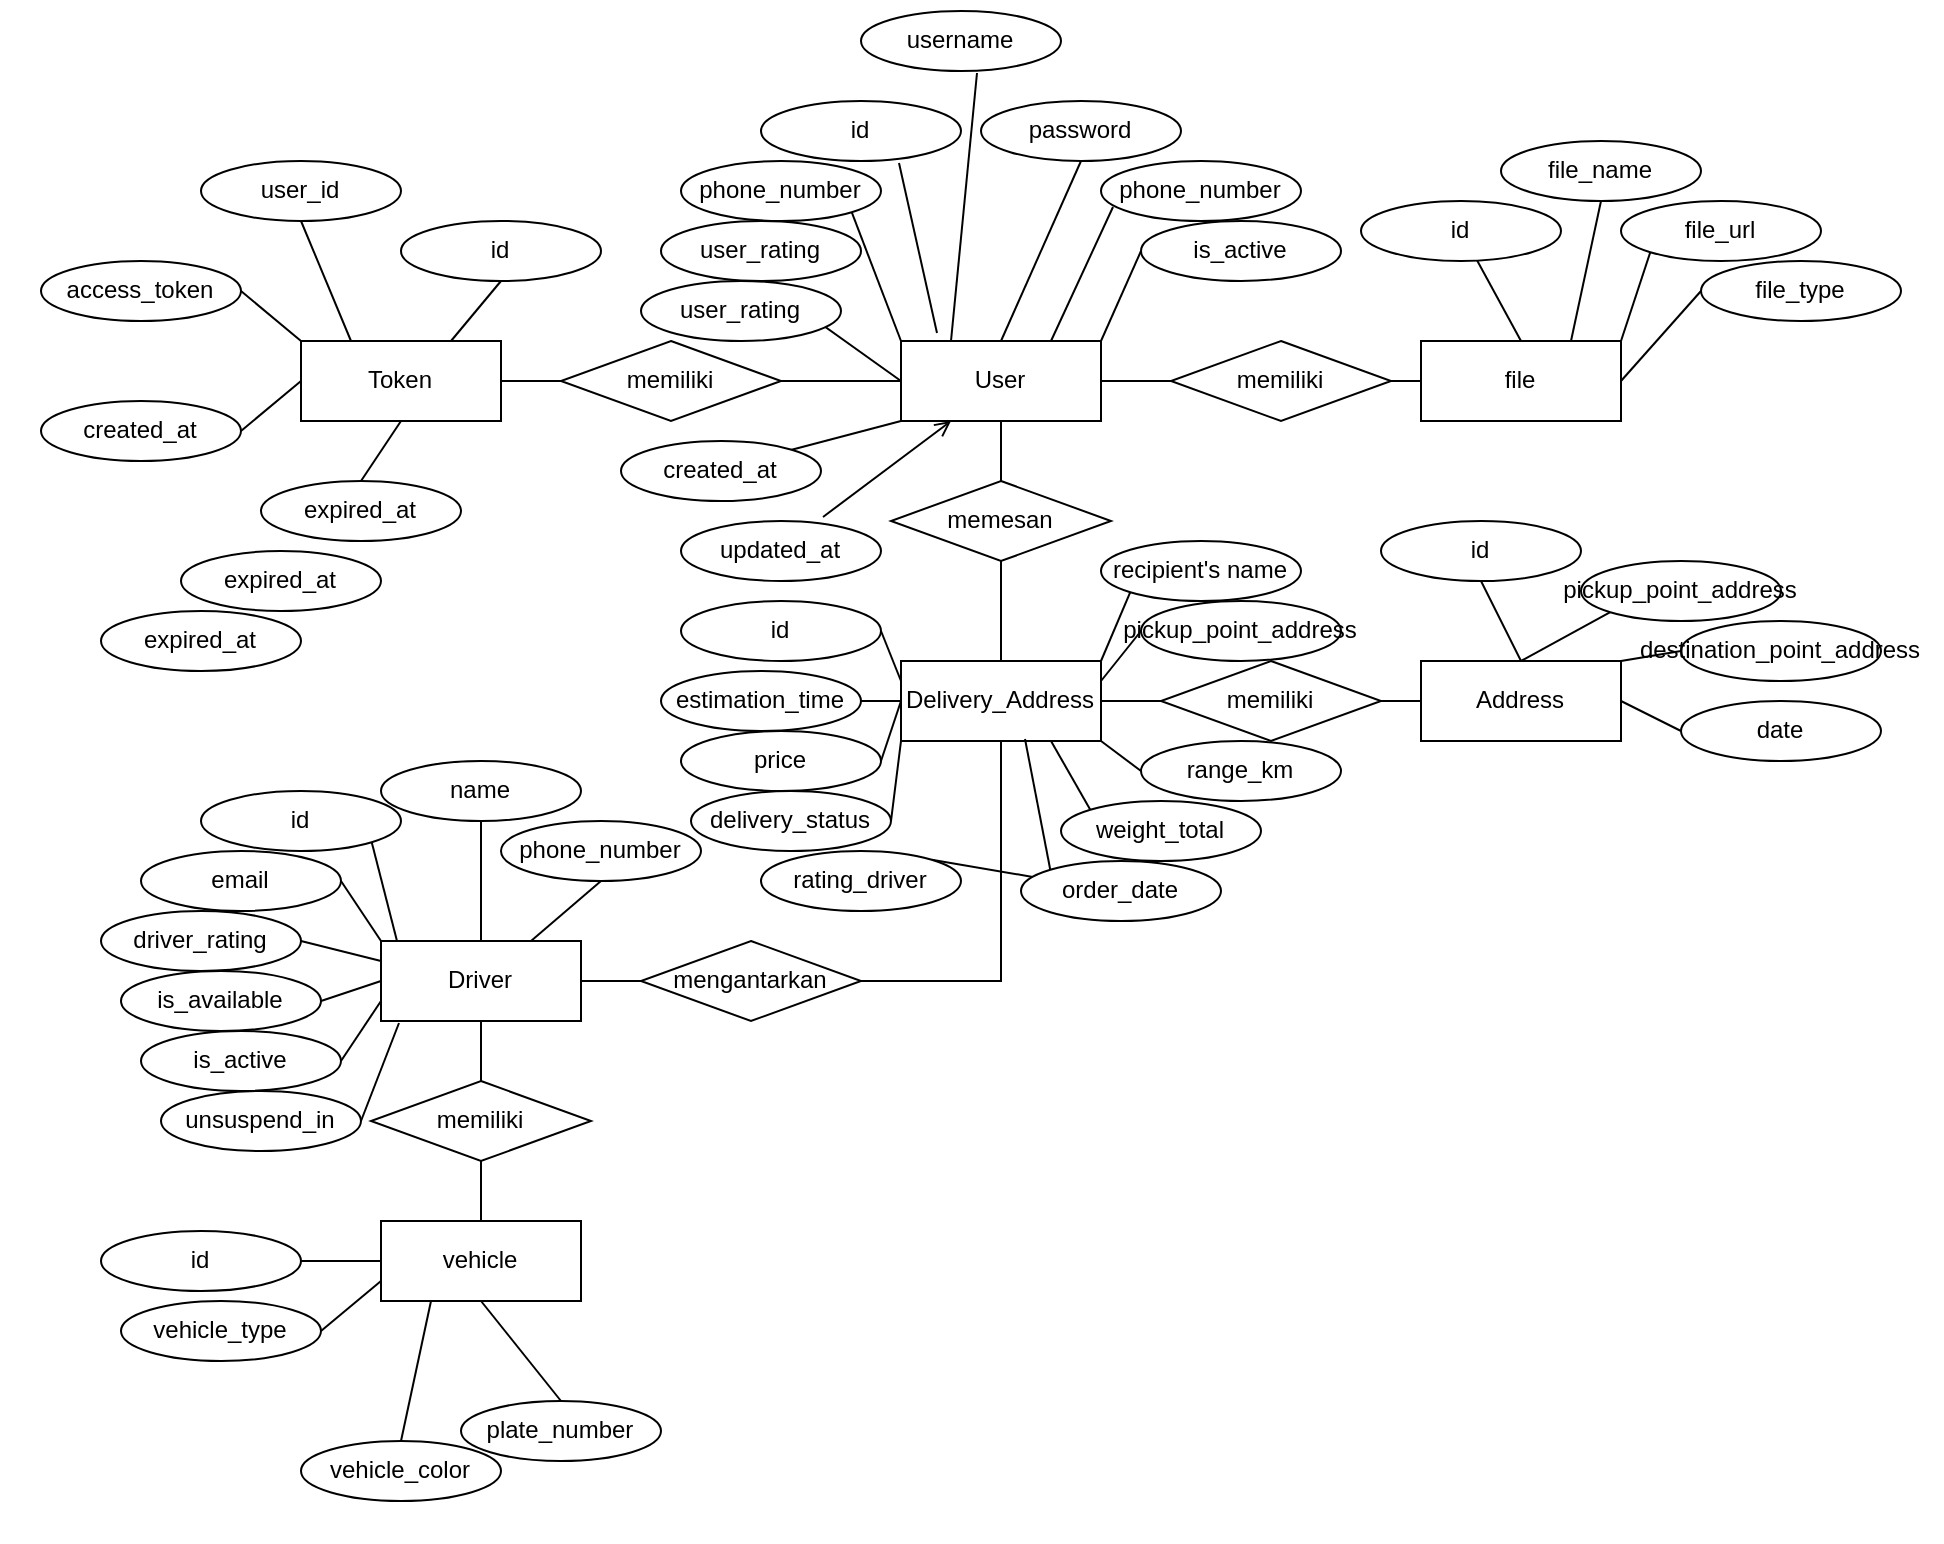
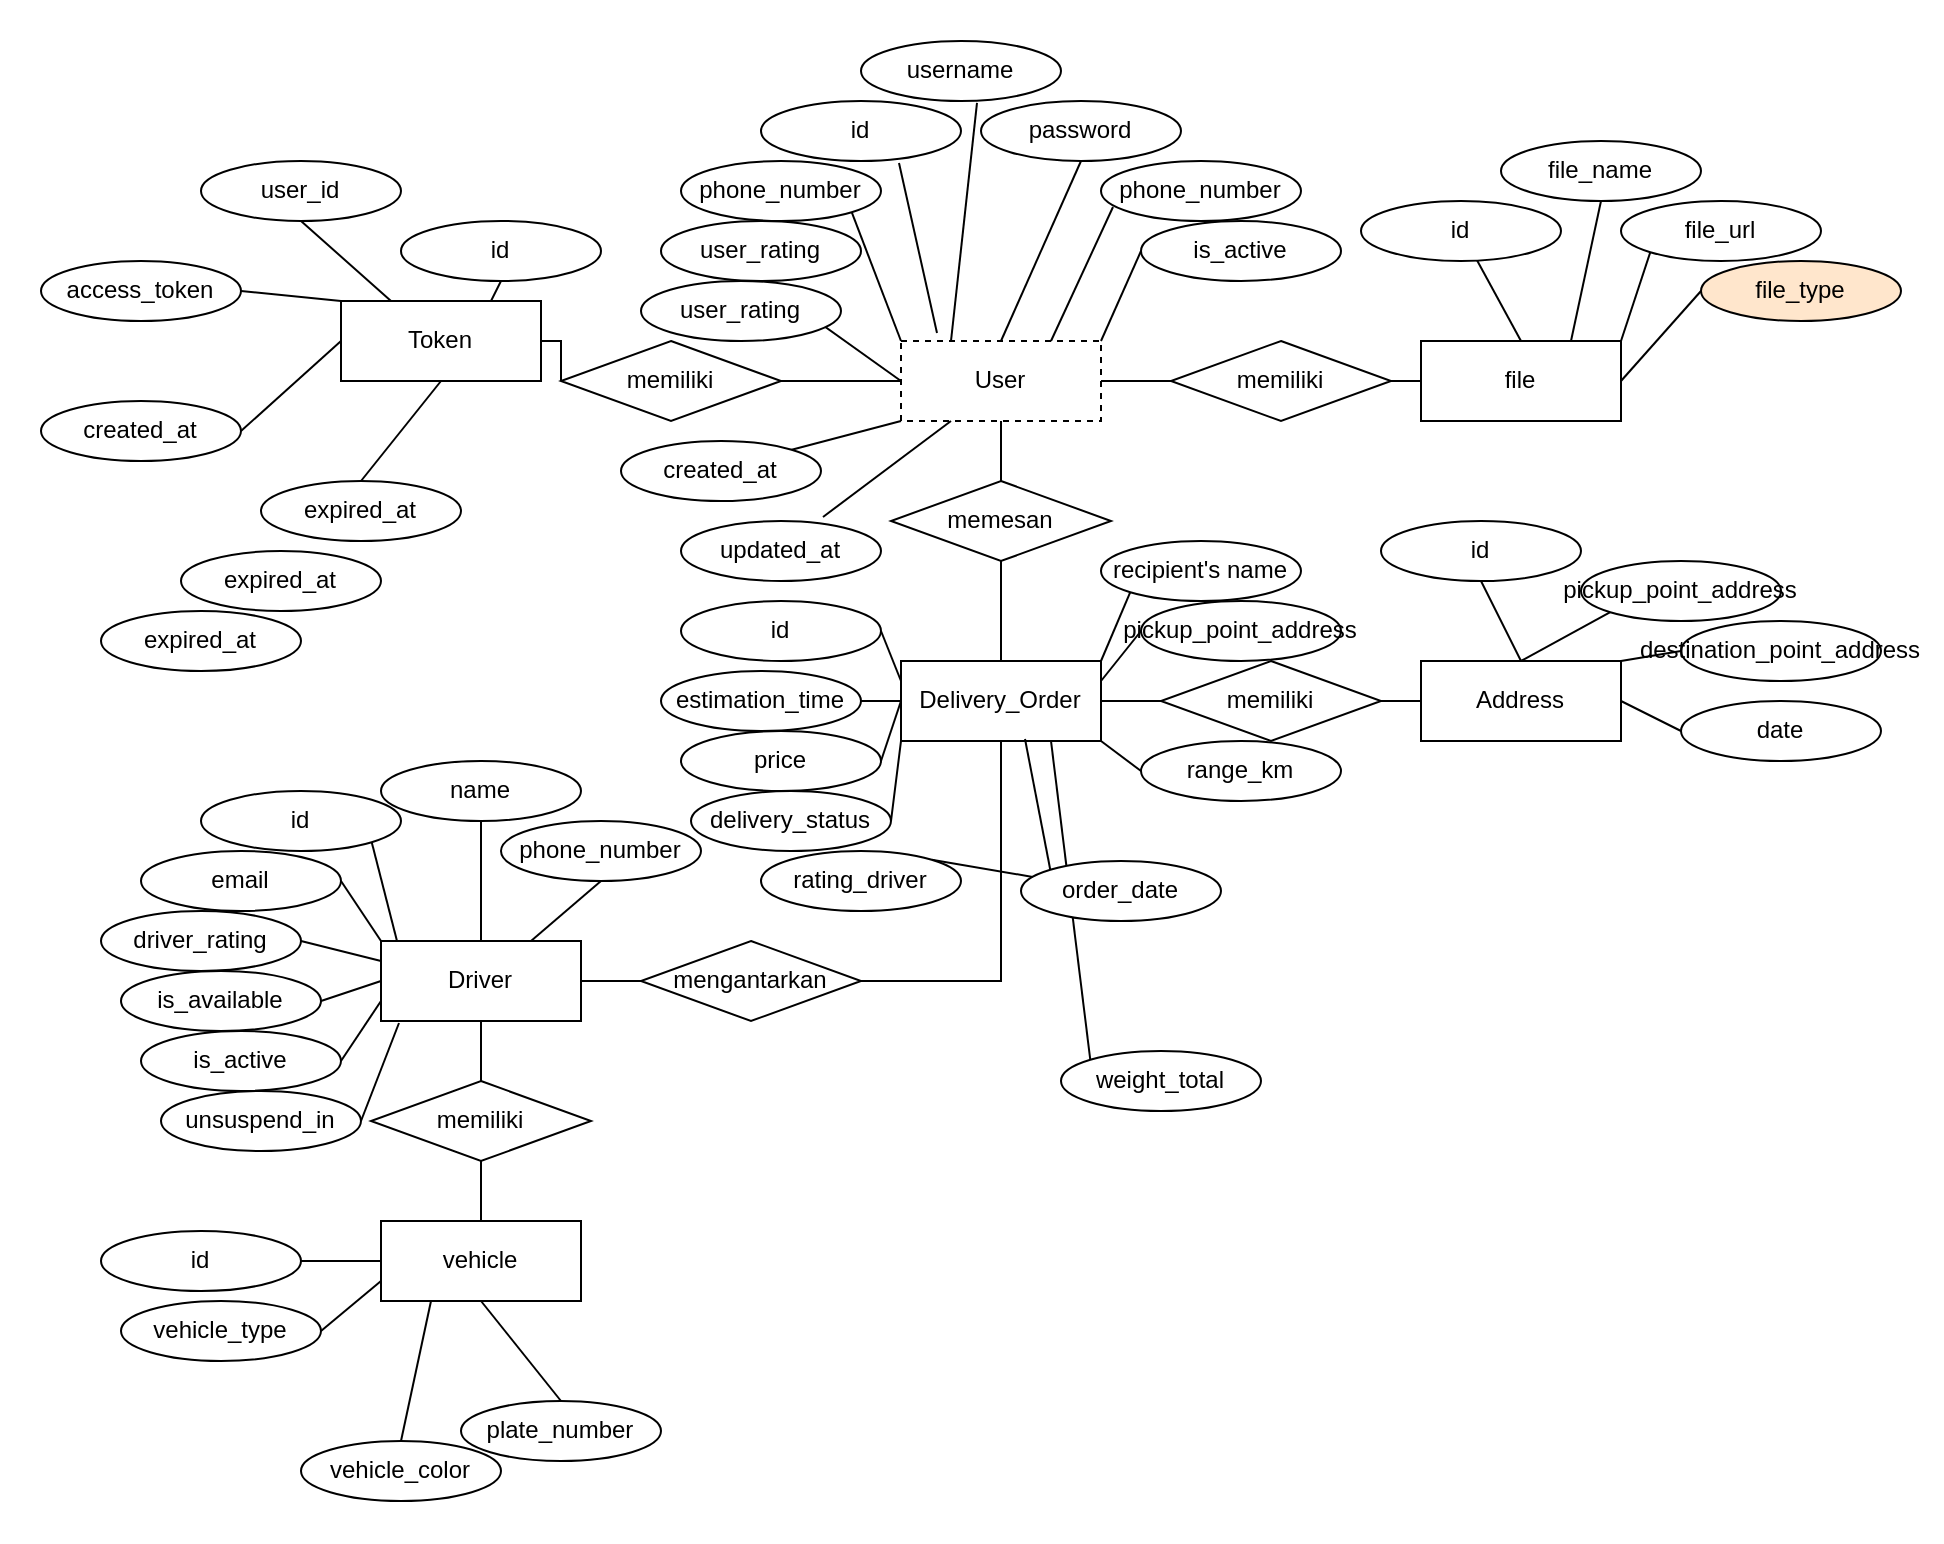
- <mxCell id="9" value="username" style="ellipse;whiteSpace=wrap;html=1;" parent="1" vertex="1"><mxGeometry x="430" y="5" width="100" height="30" as="geometry" /></mxCell>
+ <mxCell id="9" value="username" style="ellipse;whiteSpace=wrap;html=1;" parent="1" vertex="1"><mxGeometry x="430" y="20" width="100" height="30" as="geometry" /></mxCell>
- <mxCell id="54" value="file_type" style="ellipse;whiteSpace=wrap;html=1;" parent="1" vertex="1"><mxGeometry x="850" y="130" width="100" height="30" as="geometry" /></mxCell>
+ <mxCell id="54" value="file_type" style="ellipse;whiteSpace=wrap;html=1;fillColor=#ffe6cc;" parent="1" vertex="1"><mxGeometry x="850" y="130" width="100" height="30" as="geometry" /></mxCell>
- <mxCell id="23" value="Token" style="rounded=0;whiteSpace=wrap;html=1;" parent="1" vertex="1"><mxGeometry x="150" y="170" width="100" height="40" as="geometry" /></mxCell>
+ <mxCell id="23" value="Token" style="rounded=0;whiteSpace=wrap;html=1;" parent="1" vertex="1"><mxGeometry x="170" y="150" width="100" height="40" as="geometry" /></mxCell>
- <mxCell id="6" value="User" style="rounded=0;whiteSpace=wrap;html=1;" parent="1" vertex="1"><mxGeometry x="450" y="170" width="100" height="40" as="geometry" /></mxCell>
+ <mxCell id="6" value="User" style="rounded=0;whiteSpace=wrap;html=1;dashed=1;" parent="1" vertex="1"><mxGeometry x="450" y="170" width="100" height="40" as="geometry" /></mxCell>
- <mxCell id="30" style="rounded=0;orthogonalLoop=1;jettySize=auto;html=1;exitX=0.71;exitY=-0.067;exitDx=0;exitDy=0;endArrow=open;startFill=0;entryX=0.25;entryY=1;entryDx=0;entryDy=0;exitPerimeter=0;" parent="1" source="13" target="6" edge="1"><mxGeometry relative="1" as="geometry"><mxPoint x="577" y="359" as="sourcePoint" /><mxPoint x="570" y="280" as="targetPoint" /></mxGeometry></mxCell>
+ <mxCell id="30" style="rounded=0;orthogonalLoop=1;jettySize=auto;html=1;exitX=0.71;exitY=-0.067;exitDx=0;exitDy=0;endArrow=none;startFill=0;entryX=0.25;entryY=1;entryDx=0;entryDy=0;exitPerimeter=0;" parent="1" source="13" target="6" edge="1"><mxGeometry relative="1" as="geometry"><mxPoint x="577" y="359" as="sourcePoint" /><mxPoint x="570" y="280" as="targetPoint" /></mxGeometry></mxCell>
- <mxCell id="44" value="Delivery_Address" style="rounded=0;whiteSpace=wrap;html=1;" parent="1" vertex="1"><mxGeometry x="450" y="330" width="100" height="40" as="geometry" /></mxCell>
+ <mxCell id="44" value="Delivery_Order" style="rounded=0;whiteSpace=wrap;html=1;" parent="1" vertex="1"><mxGeometry x="450" y="330" width="100" height="40" as="geometry" /></mxCell>
- <mxCell id="56" value="&lt;span style=&quot;text-align: left;&quot;&gt;weight_total&lt;/span&gt;" style="ellipse;whiteSpace=wrap;html=1;" parent="1" vertex="1"><mxGeometry x="530" y="400" width="100" height="30" as="geometry" /></mxCell>
+ <mxCell id="56" value="&lt;span style=&quot;text-align: left;&quot;&gt;weight_total&lt;/span&gt;" style="ellipse;whiteSpace=wrap;html=1;" parent="1" vertex="1"><mxGeometry x="530" y="525" width="100" height="30" as="geometry" /></mxCell>
